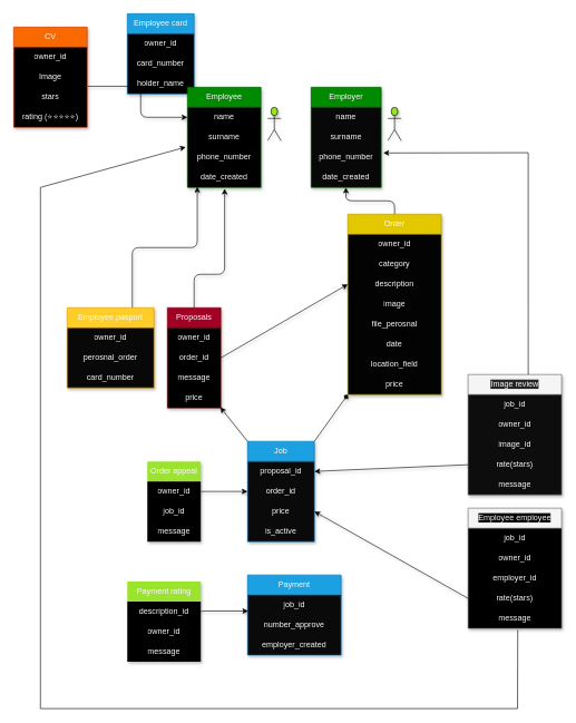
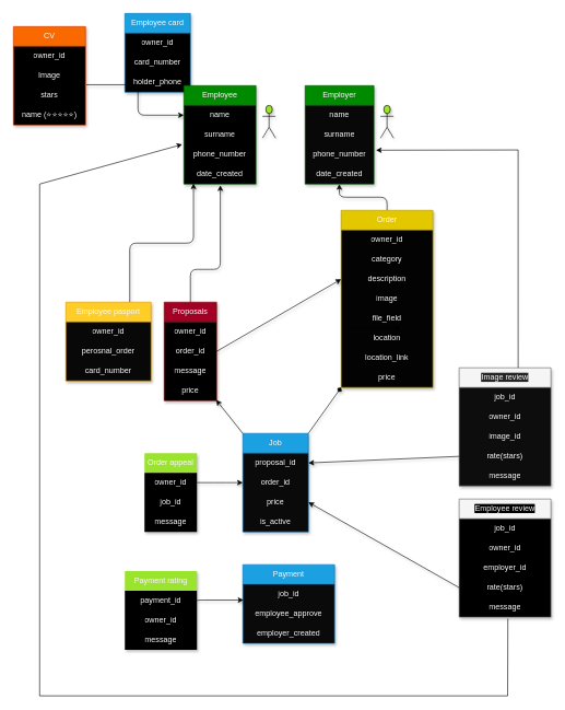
- <mxCell id="5" value="holder_name" style="text;strokeColor=none;fillColor=none;align=center;verticalAlign=middle;spacingLeft=4;spacingRight=4;overflow=hidden;points=[[0,0.5],[1,0.5]];portConstraint=eastwest;rotatable=0;whiteSpace=wrap;html=1;labelBackgroundColor=none;fontColor=#fafafa;shadow=1;" parent="2" vertex="1"><mxGeometry y="90" width="100" height="30" as="geometry" /></mxCell>
+ <mxCell id="5" value="holder_phone" style="text;strokeColor=none;fillColor=none;align=center;verticalAlign=middle;spacingLeft=4;spacingRight=4;overflow=hidden;points=[[0,0.5],[1,0.5]];portConstraint=eastwest;rotatable=0;whiteSpace=wrap;html=1;labelBackgroundColor=none;fontColor=#fafafa;shadow=1;" parent="2" vertex="1"><mxGeometry y="90" width="100" height="30" as="geometry" /></mxCell>
- <mxCell id="58" value="rating (⭐⭐⭐⭐⭐)" style="text;strokeColor=none;fillColor=none;align=center;verticalAlign=middle;spacingLeft=4;spacingRight=4;overflow=hidden;points=[[0,0.5],[1,0.5]];portConstraint=eastwest;rotatable=0;whiteSpace=wrap;html=1;fillStyle=cross-hatch;fontColor=#fafafa;labelBackgroundColor=none;shadow=1;" parent="54" vertex="1"><mxGeometry y="120" width="110" height="30" as="geometry" /></mxCell>
+ <mxCell id="58" value="name (⭐⭐⭐⭐⭐)" style="text;strokeColor=none;fillColor=none;align=center;verticalAlign=middle;spacingLeft=4;spacingRight=4;overflow=hidden;points=[[0,0.5],[1,0.5]];portConstraint=eastwest;rotatable=0;whiteSpace=wrap;html=1;fillStyle=cross-hatch;fontColor=#fafafa;labelBackgroundColor=none;shadow=1;" parent="54" vertex="1"><mxGeometry y="120" width="110" height="30" as="geometry" /></mxCell>
- <mxCell id="28" value="file_perosnal" style="text;strokeColor=none;fillColor=none;align=center;verticalAlign=middle;spacingLeft=4;spacingRight=4;overflow=hidden;points=[[0,0.5],[1,0.5]];portConstraint=eastwest;rotatable=0;whiteSpace=wrap;html=1;labelBackgroundColor=none;fontColor=#fafafa;shadow=1;" parent="23" vertex="1"><mxGeometry y="150" width="140" height="30" as="geometry" /></mxCell>
+ <mxCell id="28" value="file_field" style="text;strokeColor=none;fillColor=none;align=center;verticalAlign=middle;spacingLeft=4;spacingRight=4;overflow=hidden;points=[[0,0.5],[1,0.5]];portConstraint=eastwest;rotatable=0;whiteSpace=wrap;html=1;labelBackgroundColor=none;fontColor=#fafafa;shadow=1;" parent="23" vertex="1"><mxGeometry y="150" width="140" height="30" as="geometry" /></mxCell>
- <mxCell id="29" value="date" style="text;strokeColor=none;fillColor=none;align=center;verticalAlign=middle;spacingLeft=4;spacingRight=4;overflow=hidden;points=[[0,0.5],[1,0.5]];portConstraint=eastwest;rotatable=0;whiteSpace=wrap;html=1;labelBackgroundColor=none;fontColor=#fafafa;shadow=1;" parent="23" vertex="1"><mxGeometry y="180" width="140" height="30" as="geometry" /></mxCell>
+ <mxCell id="29" value="location" style="text;strokeColor=none;fillColor=none;align=center;verticalAlign=middle;spacingLeft=4;spacingRight=4;overflow=hidden;points=[[0,0.5],[1,0.5]];portConstraint=eastwest;rotatable=0;whiteSpace=wrap;html=1;labelBackgroundColor=none;fontColor=#fafafa;shadow=1;" parent="23" vertex="1"><mxGeometry y="180" width="140" height="30" as="geometry" /></mxCell>
- <mxCell id="30" value="location_field" style="text;strokeColor=none;fillColor=none;align=center;verticalAlign=middle;spacingLeft=4;spacingRight=4;overflow=hidden;points=[[0,0.5],[1,0.5]];portConstraint=eastwest;rotatable=0;whiteSpace=wrap;html=1;labelBackgroundColor=none;fontColor=#fafafa;shadow=1;" parent="23" vertex="1"><mxGeometry y="210" width="140" height="30" as="geometry" /></mxCell>
+ <mxCell id="30" value="location_link" style="text;strokeColor=none;fillColor=none;align=center;verticalAlign=middle;spacingLeft=4;spacingRight=4;overflow=hidden;points=[[0,0.5],[1,0.5]];portConstraint=eastwest;rotatable=0;whiteSpace=wrap;html=1;labelBackgroundColor=none;fontColor=#fafafa;shadow=1;" parent="23" vertex="1"><mxGeometry y="210" width="140" height="30" as="geometry" /></mxCell>
- <mxCell id="74" value="&lt;span style=&quot;background-color: rgb(0, 0, 0);&quot;&gt;Employee employee&lt;/span&gt;" style="swimlane;fontStyle=0;childLayout=stackLayout;horizontal=1;startSize=30;horizontalStack=0;resizeParent=1;resizeParentMax=0;resizeLast=0;collapsible=1;marginBottom=0;whiteSpace=wrap;html=1;fillColor=#f5f5f5;fontColor=#fafafa;strokeColor=#666666;swimlaneFillColor=#000000;align=center;labelBackgroundColor=none;shadow=1;" parent="1" vertex="1"><mxGeometry x="700" y="760" width="140" height="180" as="geometry" /></mxCell>
+ <mxCell id="74" value="&lt;span style=&quot;background-color: rgb(0, 0, 0);&quot;&gt;Employee review&lt;/span&gt;" style="swimlane;fontStyle=0;childLayout=stackLayout;horizontal=1;startSize=30;horizontalStack=0;resizeParent=1;resizeParentMax=0;resizeLast=0;collapsible=1;marginBottom=0;whiteSpace=wrap;html=1;fillColor=#f5f5f5;fontColor=#fafafa;strokeColor=#666666;swimlaneFillColor=#000000;align=center;labelBackgroundColor=none;shadow=1;" parent="1" vertex="1"><mxGeometry x="700" y="760" width="140" height="180" as="geometry" /></mxCell>
- <mxCell id="66" value="description_id" style="text;strokeColor=none;fillColor=none;align=center;verticalAlign=middle;spacingLeft=4;spacingRight=4;overflow=hidden;points=[[0,0.5],[1,0.5]];portConstraint=eastwest;rotatable=0;whiteSpace=wrap;html=1;labelBackgroundColor=none;fontColor=#fafafa;shadow=1;" parent="65" vertex="1"><mxGeometry y="30" width="110" height="30" as="geometry" /></mxCell>
+ <mxCell id="66" value="payment_id" style="text;strokeColor=none;fillColor=none;align=center;verticalAlign=middle;spacingLeft=4;spacingRight=4;overflow=hidden;points=[[0,0.5],[1,0.5]];portConstraint=eastwest;rotatable=0;whiteSpace=wrap;html=1;labelBackgroundColor=none;fontColor=#fafafa;shadow=1;" parent="65" vertex="1"><mxGeometry y="30" width="110" height="30" as="geometry" /></mxCell>
- <mxCell id="52" value="number_approve" style="text;strokeColor=none;fillColor=none;align=center;verticalAlign=middle;spacingLeft=4;spacingRight=4;overflow=hidden;points=[[0,0.5],[1,0.5]];portConstraint=eastwest;rotatable=0;whiteSpace=wrap;html=1;labelBackgroundColor=none;fontColor=#fafafa;shadow=1;" parent="50" vertex="1"><mxGeometry y="60" width="140" height="30" as="geometry" /></mxCell>
+ <mxCell id="52" value="employee_approve" style="text;strokeColor=none;fillColor=none;align=center;verticalAlign=middle;spacingLeft=4;spacingRight=4;overflow=hidden;points=[[0,0.5],[1,0.5]];portConstraint=eastwest;rotatable=0;whiteSpace=wrap;html=1;labelBackgroundColor=none;fontColor=#fafafa;shadow=1;" parent="50" vertex="1"><mxGeometry y="60" width="140" height="30" as="geometry" /></mxCell>
